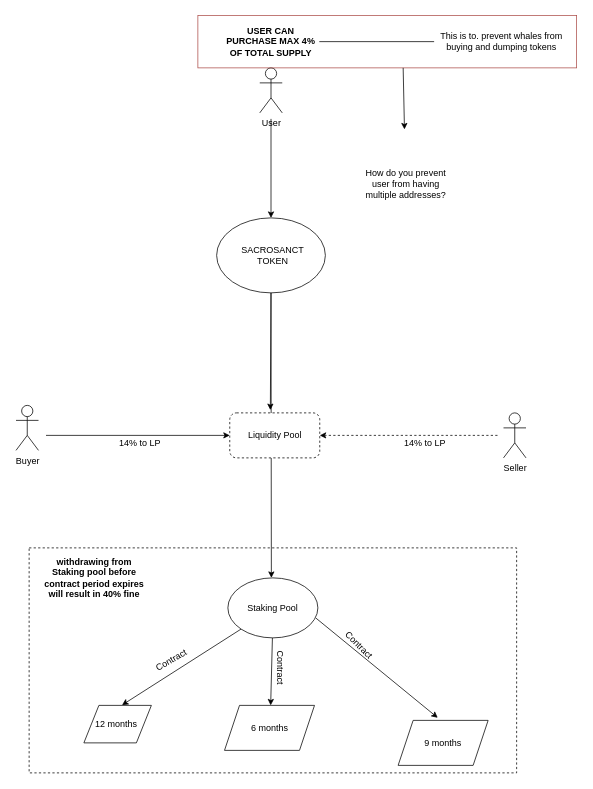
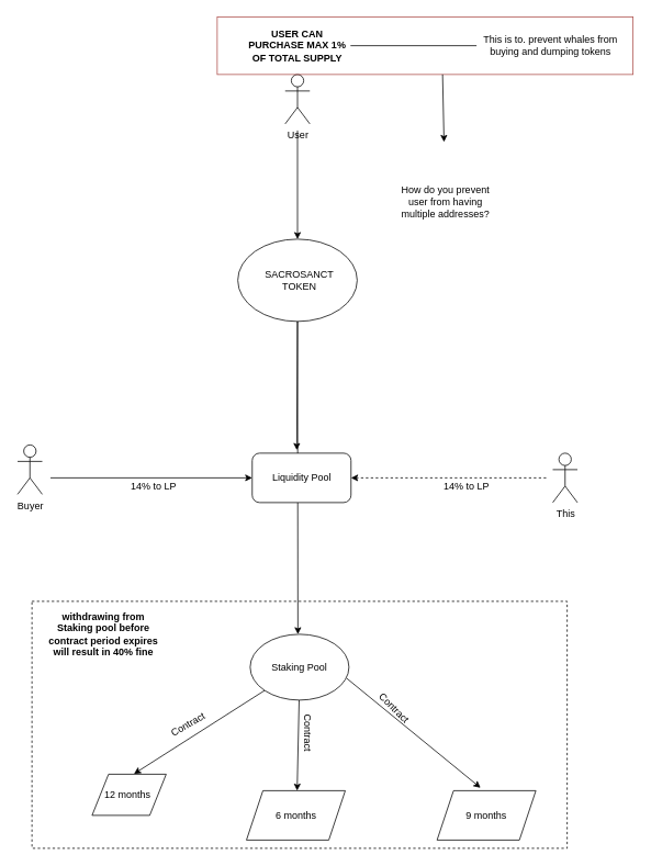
- <mxCell id="16" value="&lt;b&gt;USER CAN PURCHASE MAX 4% OF TOTAL SUPPLY&lt;/b&gt;" style="text;html=1;strokeColor=none;fillColor=none;align=center;verticalAlign=middle;whiteSpace=wrap;rounded=0;hachureGap=4;pointerEvents=0;" vertex="1" parent="1"><mxGeometry x="296.13" y="30" width="128.75" height="50" as="geometry" /></mxCell>
+ <mxCell id="16" value="&lt;b&gt;USER CAN PURCHASE MAX 1% OF TOTAL SUPPLY&lt;/b&gt;" style="text;html=1;strokeColor=none;fillColor=none;align=center;verticalAlign=middle;whiteSpace=wrap;rounded=0;hachureGap=4;pointerEvents=0;" vertex="1" parent="1"><mxGeometry x="296.13" y="30" width="128.75" height="50" as="geometry" /></mxCell>
- <mxCell id="8" value="Liquidity Pool" style="rounded=1;whiteSpace=wrap;html=1;hachureGap=4;pointerEvents=0;dashed=1;" vertex="1" parent="1"><mxGeometry x="305.5" y="550" width="120" height="60" as="geometry" /></mxCell>
+ <mxCell id="8" value="Liquidity Pool" style="rounded=1;whiteSpace=wrap;html=1;hachureGap=4;pointerEvents=0;" vertex="1" parent="1"><mxGeometry x="305.5" y="550" width="120" height="60" as="geometry" /></mxCell>
- <mxCell id="7" value="Seller" style="shape=umlActor;verticalLabelPosition=bottom;verticalAlign=top;html=1;outlineConnect=0;hachureGap=4;pointerEvents=0;" vertex="1" parent="1"><mxGeometry x="670.5" y="550" width="30" height="60" as="geometry" /></mxCell>
+ <mxCell id="7" value="This" style="shape=umlActor;verticalLabelPosition=bottom;verticalAlign=top;html=1;outlineConnect=0;hachureGap=4;pointerEvents=0;" vertex="1" parent="1"><mxGeometry x="670.5" y="550" width="30" height="60" as="geometry" /></mxCell>
- <mxCell id="25" value="6 months" style="shape=parallelogram;perimeter=parallelogramPerimeter;whiteSpace=wrap;html=1;fixedSize=1;hachureGap=4;pointerEvents=0;strokeColor=#000000;strokeWidth=1;fillColor=default;" vertex="1" parent="1"><mxGeometry x="298.5" y="940" width="120" height="60" as="geometry" /></mxCell>
+ <mxCell id="25" value="6 months" style="shape=parallelogram;perimeter=parallelogramPerimeter;whiteSpace=wrap;html=1;fixedSize=1;hachureGap=4;pointerEvents=0;strokeColor=#000000;strokeWidth=1;fillColor=default;" vertex="1" parent="1"><mxGeometry x="298.5" y="960" width="120" height="60" as="geometry" /></mxCell>
